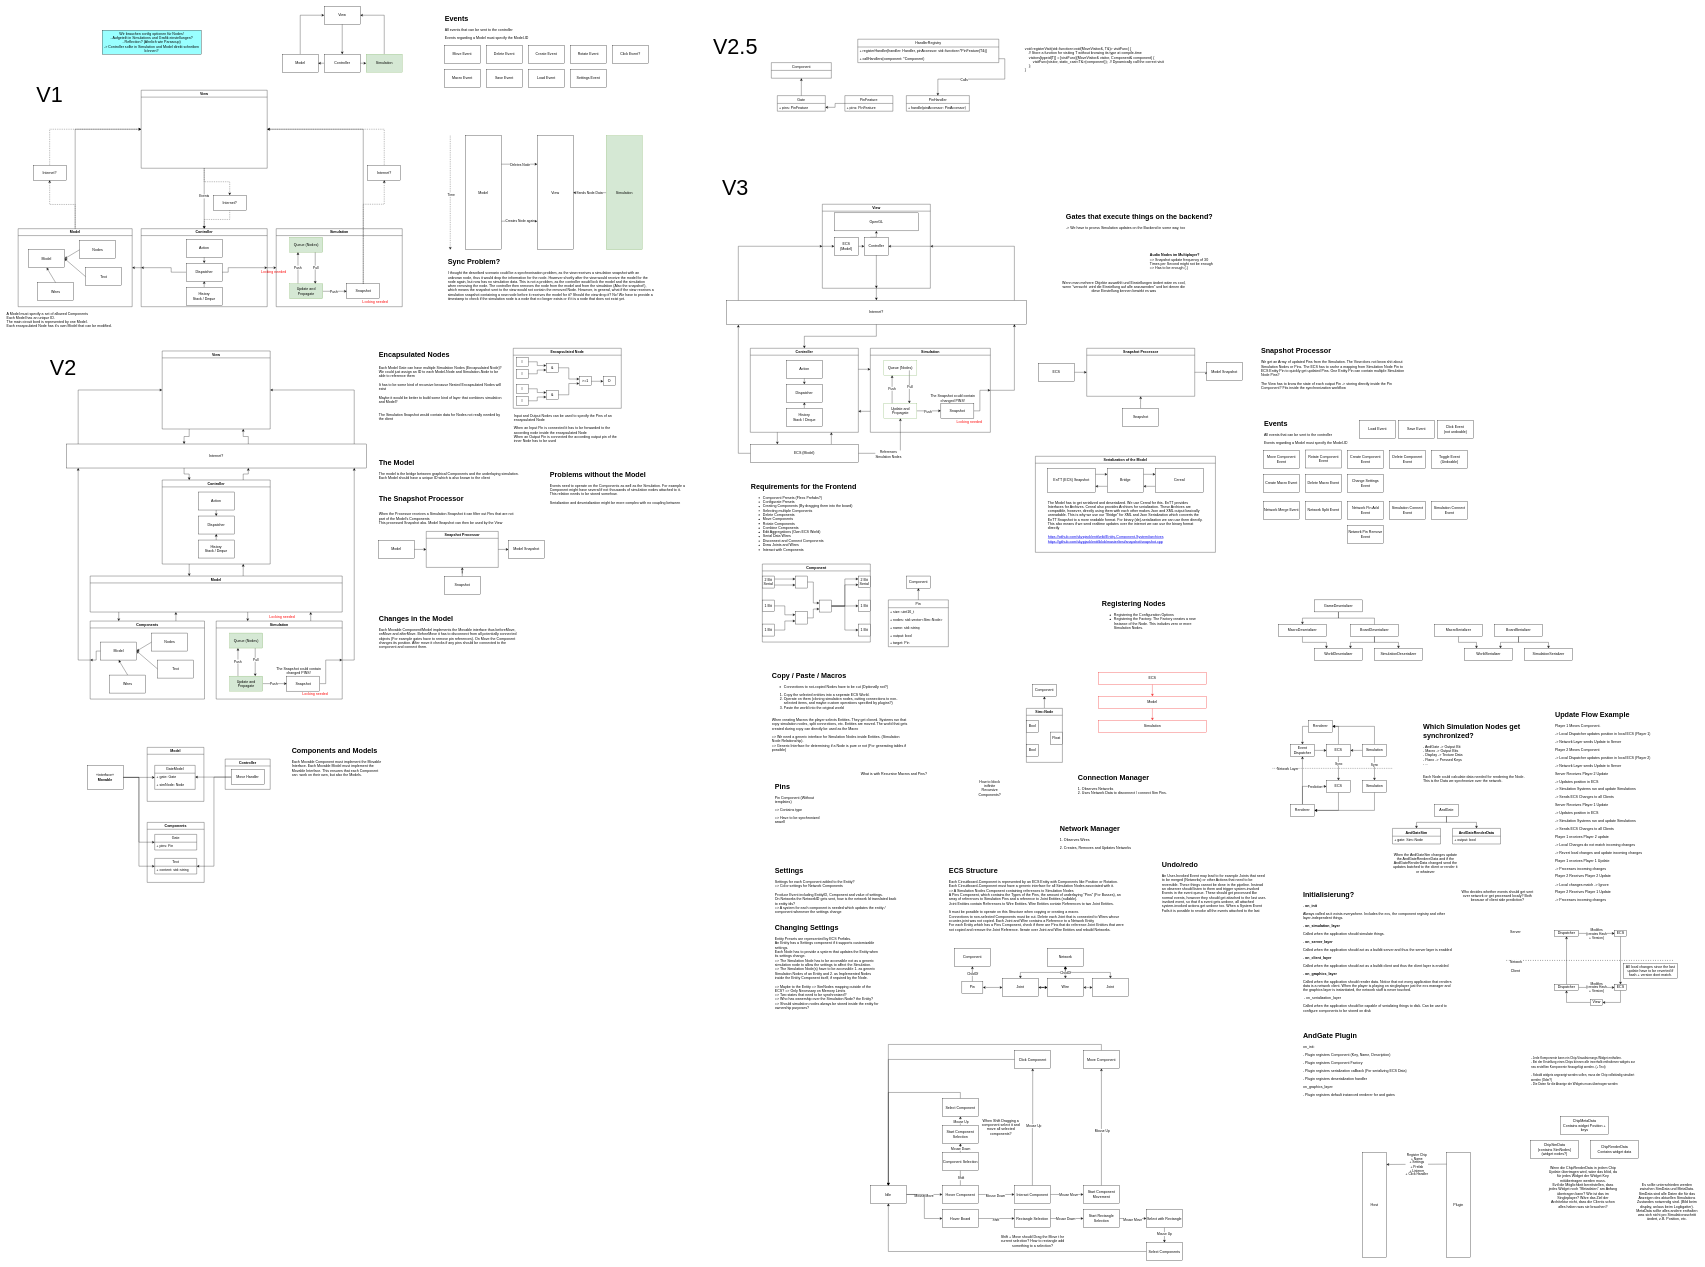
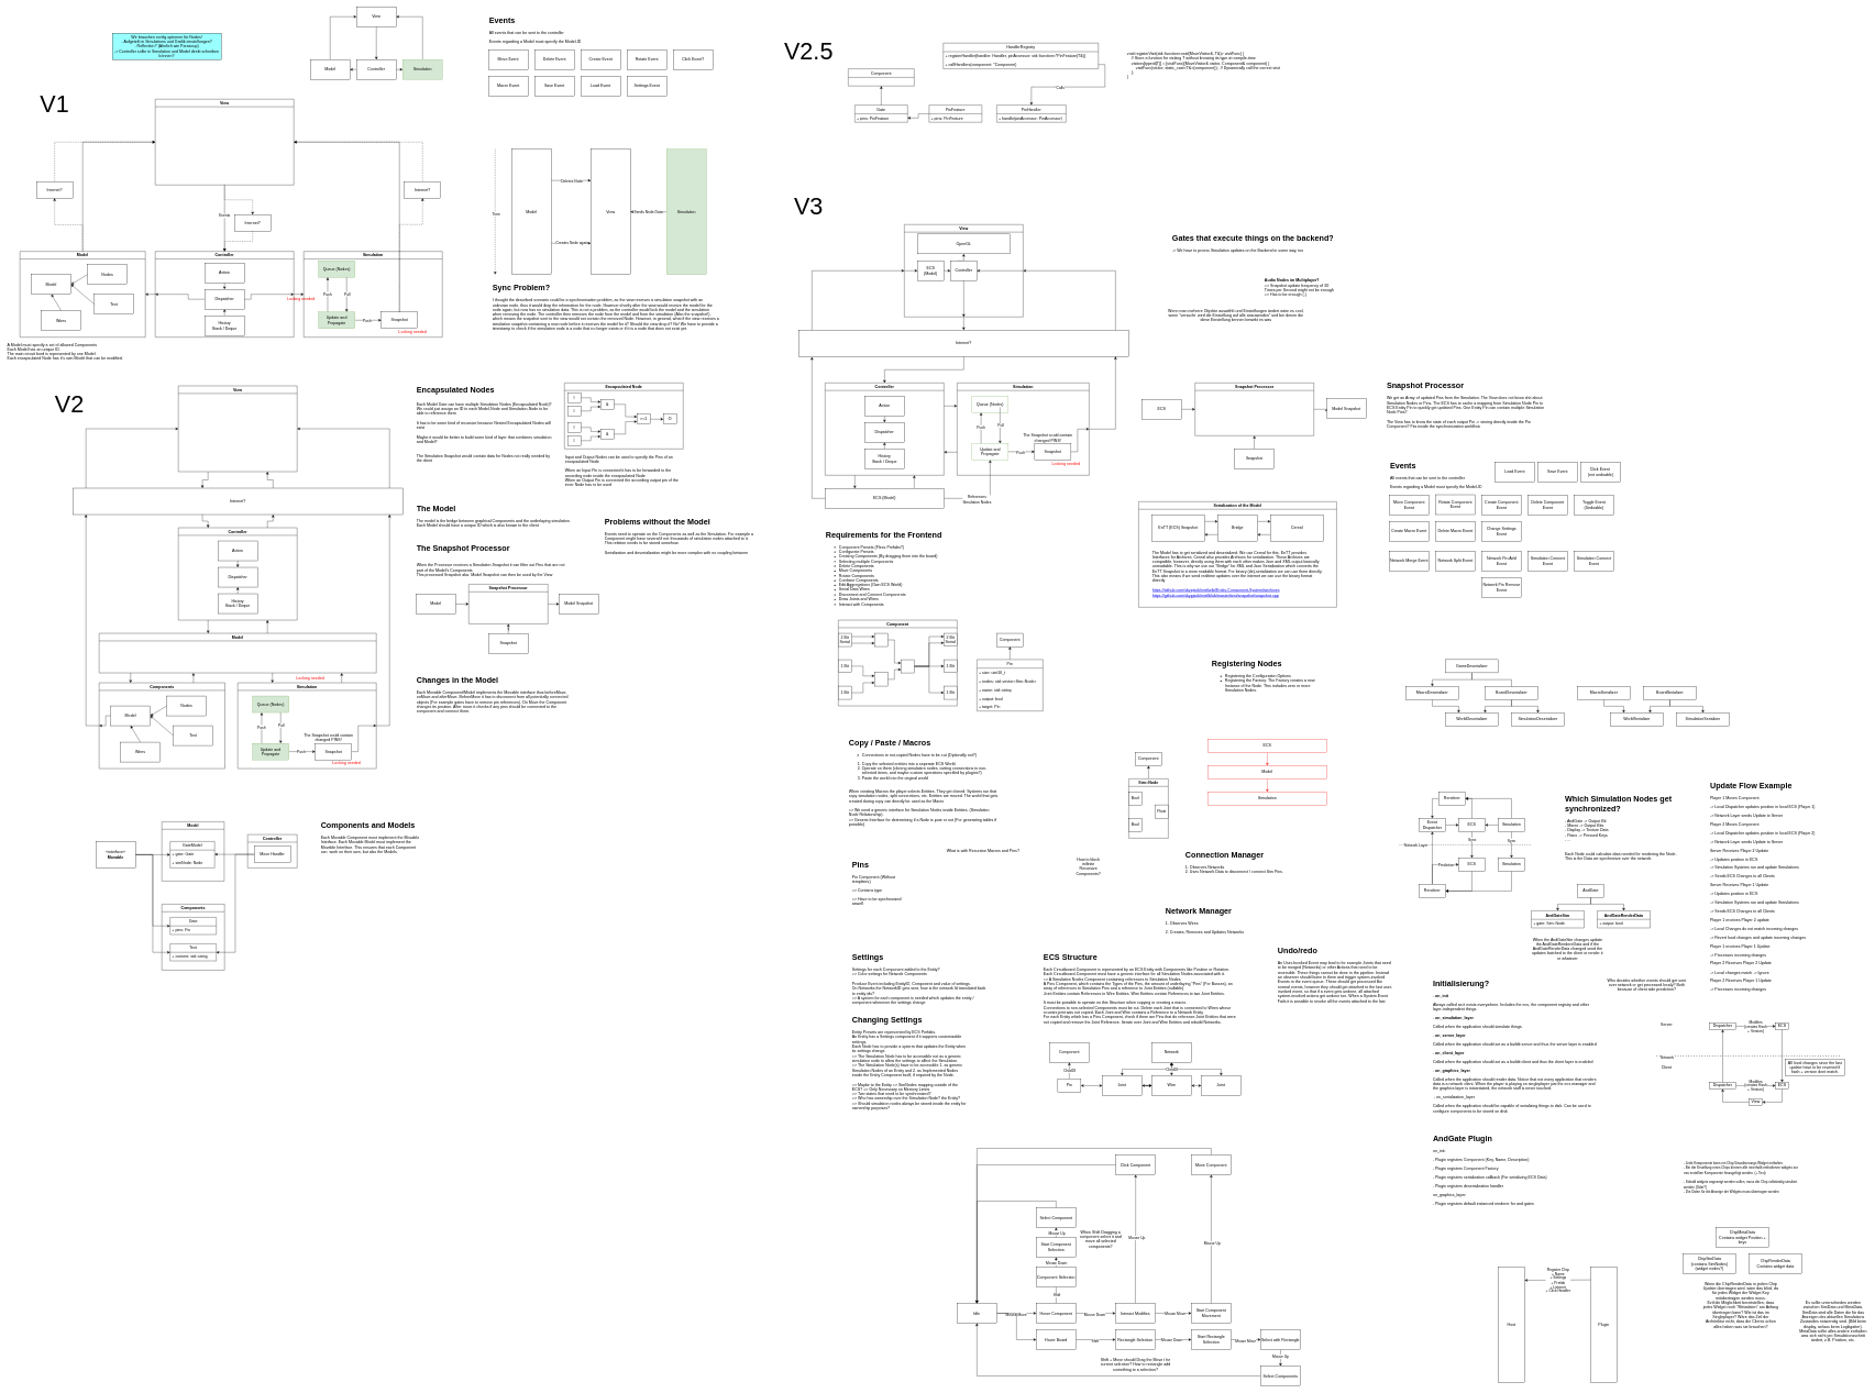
- <mxCell id="423" value="Interact Component" style="rounded=0;whiteSpace=wrap;html=1;" parent="1" vertex="1"><mxGeometry x="3380" y="3950" width="120" height="60" as="geometry" /></mxCell>
+ <mxCell id="423" value="Interact Modifies" style="rounded=0;whiteSpace=wrap;html=1;" parent="1" vertex="1"><mxGeometry x="3380" y="3950" width="120" height="60" as="geometry" /></mxCell>
